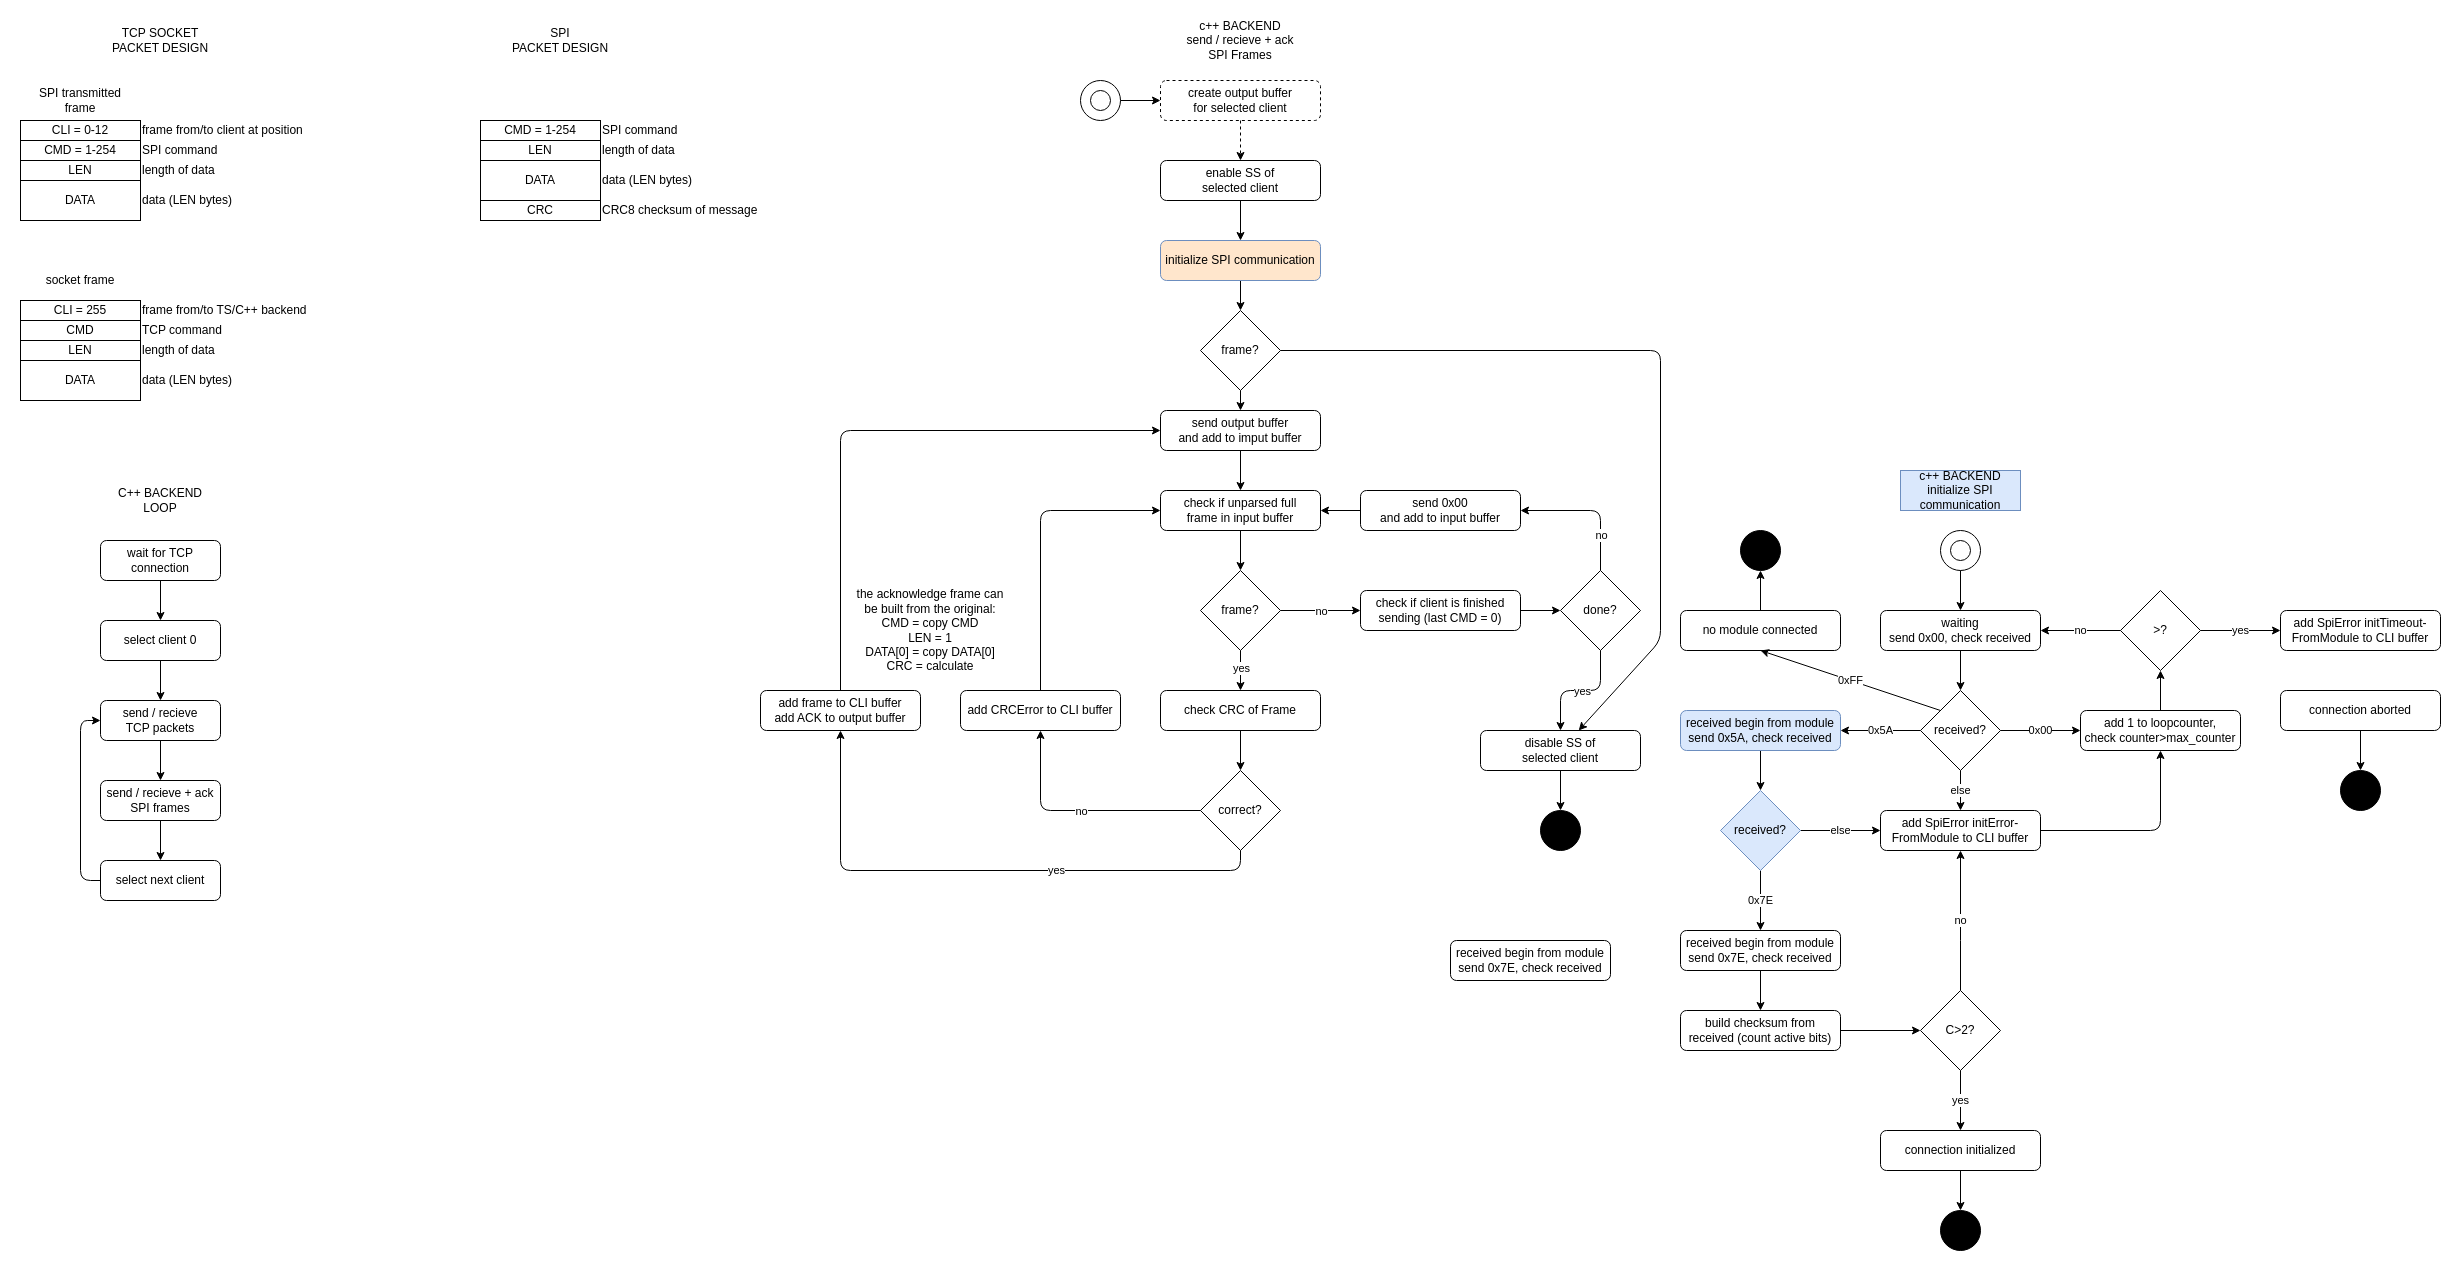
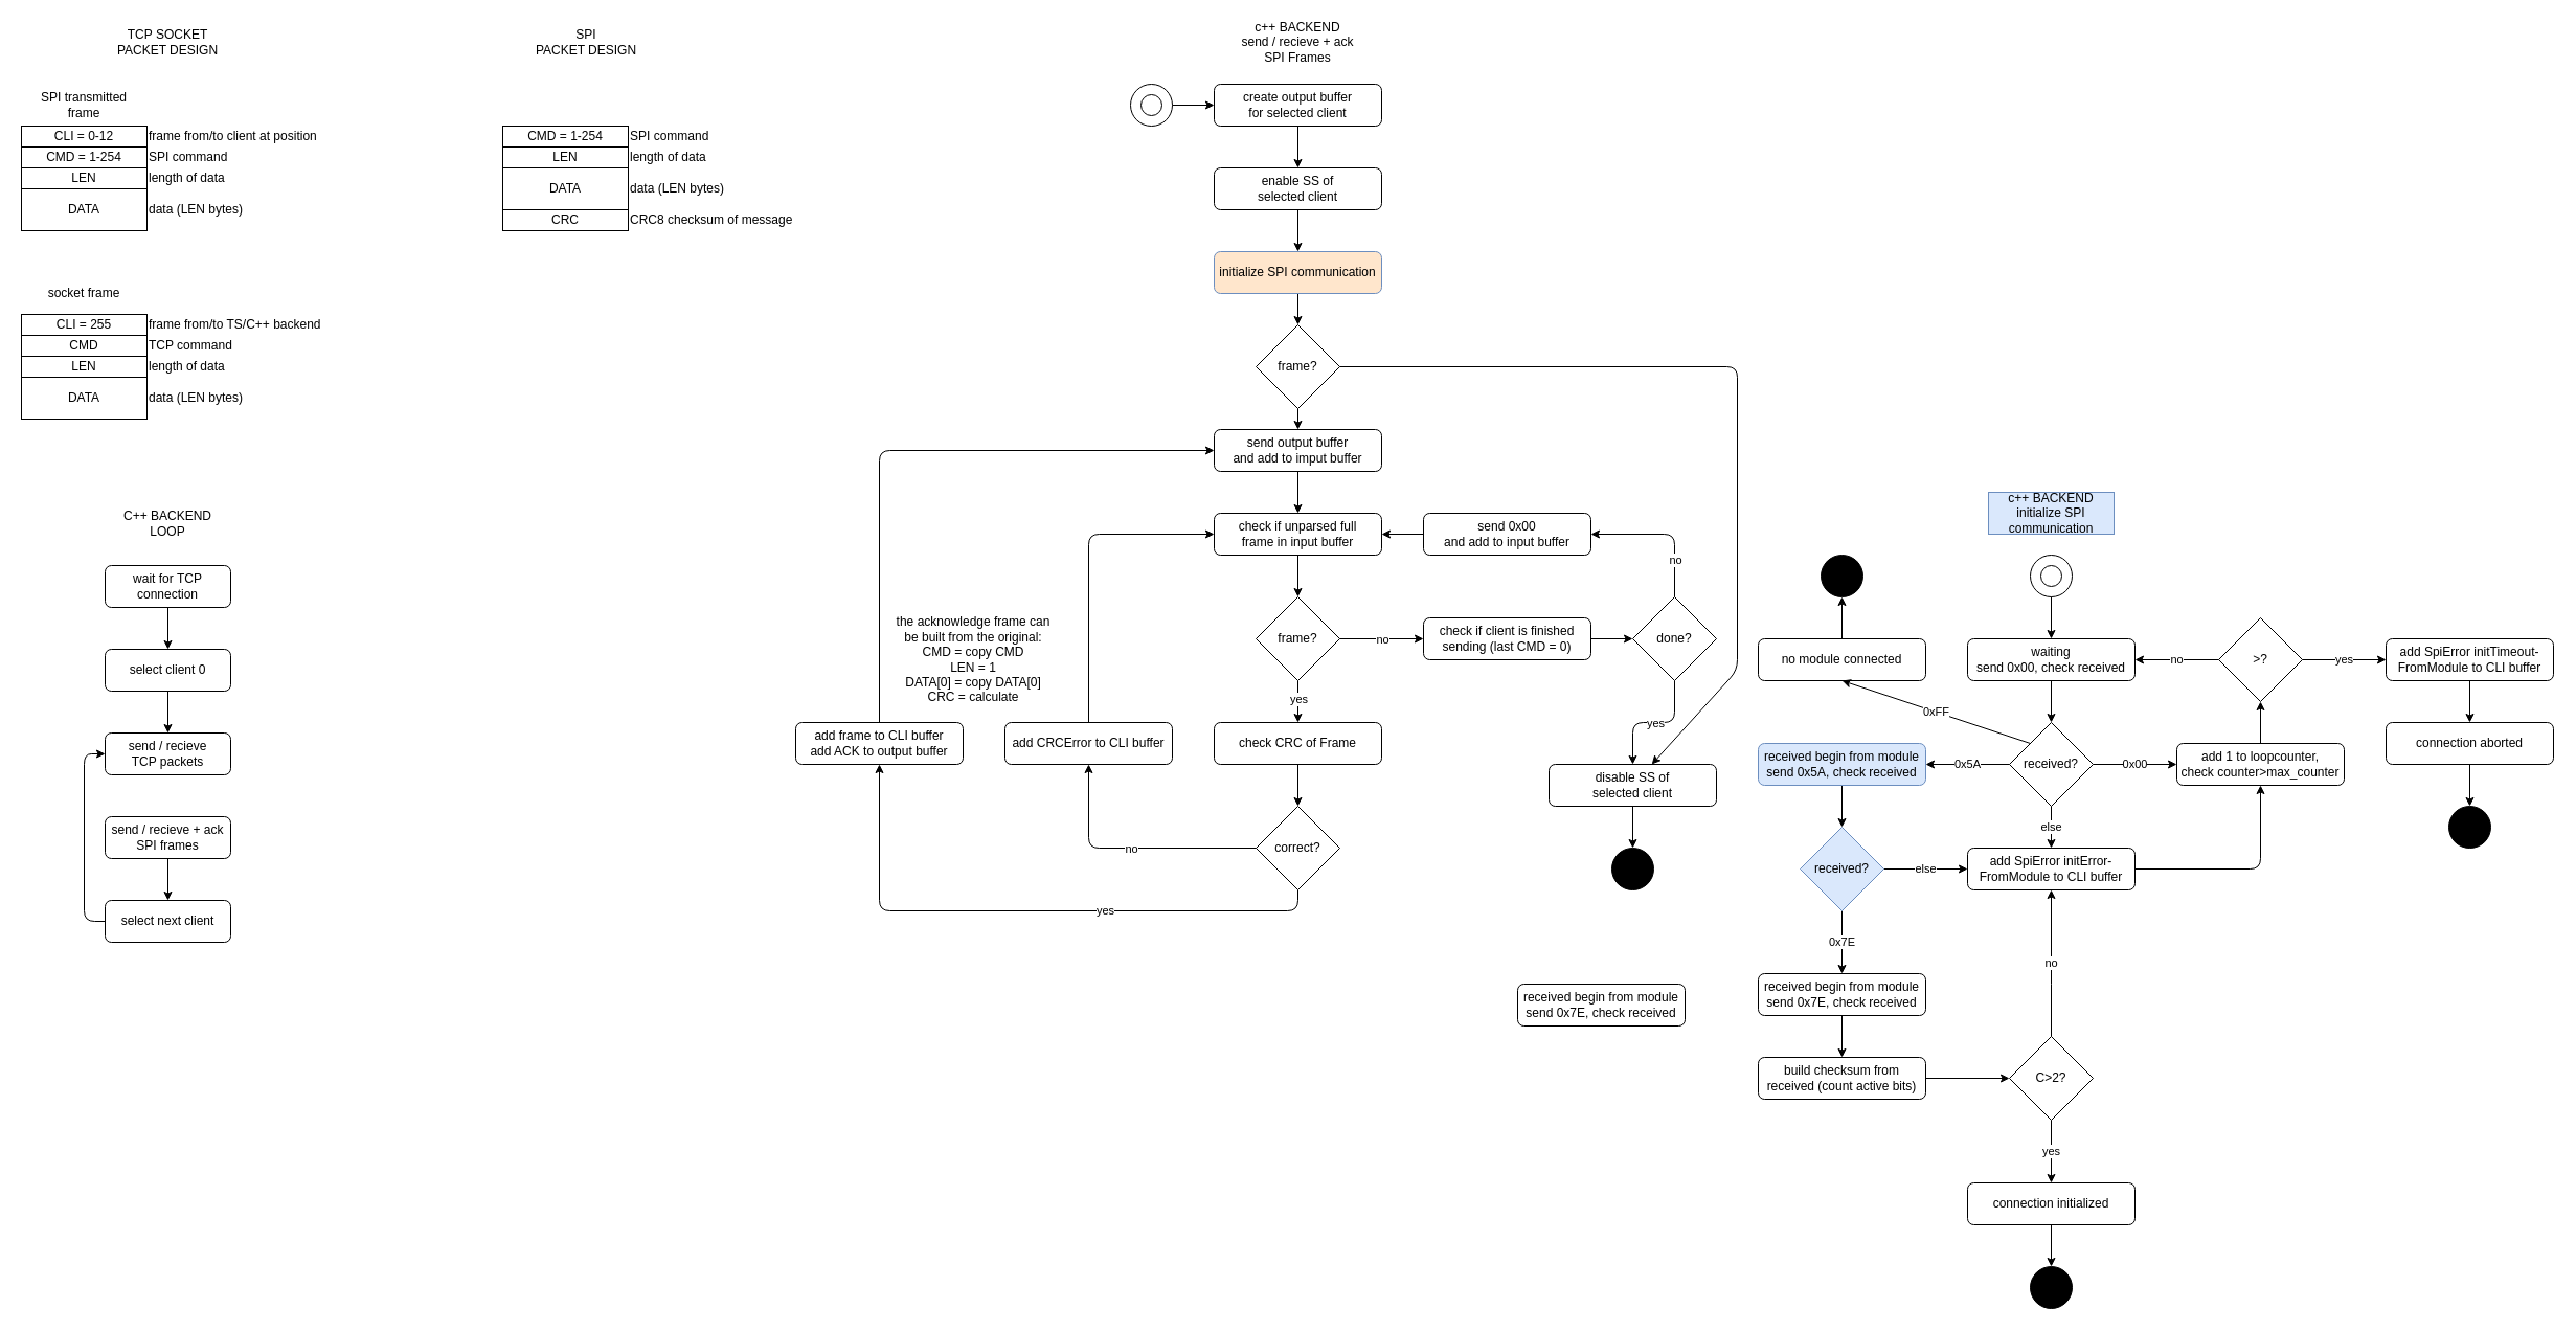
- <mxCell id="43" value="create output buffer&lt;br&gt;for selected client" style="rounded=1;whiteSpace=wrap;html=1;fillColor=none;dashed=1;" parent="1" vertex="1"><mxGeometry x="1160" y="80" width="160" height="40" as="geometry" /></mxCell>
+ <mxCell id="43" value="create output buffer&lt;br&gt;for selected client" style="rounded=1;whiteSpace=wrap;html=1;fillColor=none;" parent="1" vertex="1"><mxGeometry x="1160" y="80" width="160" height="40" as="geometry" /></mxCell>
- <mxCell id="42" style="edgeStyle=orthogonalEdgeStyle;html=1;exitX=0.5;exitY=1;exitDx=0;exitDy=0;entryX=0.5;entryY=0;entryDx=0;entryDy=0;dashed=1;" parent="1" source="43" target="45" edge="1"><mxGeometry relative="1" as="geometry" /></mxCell>
+ <mxCell id="42" style="edgeStyle=orthogonalEdgeStyle;html=1;exitX=0.5;exitY=1;exitDx=0;exitDy=0;entryX=0.5;entryY=0;entryDx=0;entryDy=0;" parent="1" source="43" target="45" edge="1"><mxGeometry relative="1" as="geometry" /></mxCell>
+ <mxCell id="114" style="edgeStyle=none;html=1;" parent="1" source="115" target="118" edge="1"><mxGeometry relative="1" as="geometry" /></mxCell>
- <mxCell id="35" style="edgeStyle=orthogonalEdgeStyle;html=1;exitX=0.5;exitY=1;exitDx=0;exitDy=0;entryX=0.5;entryY=0;entryDx=0;entryDy=0;" parent="1" source="36" target="38" edge="1"><mxGeometry relative="1" as="geometry" /></mxCell>
